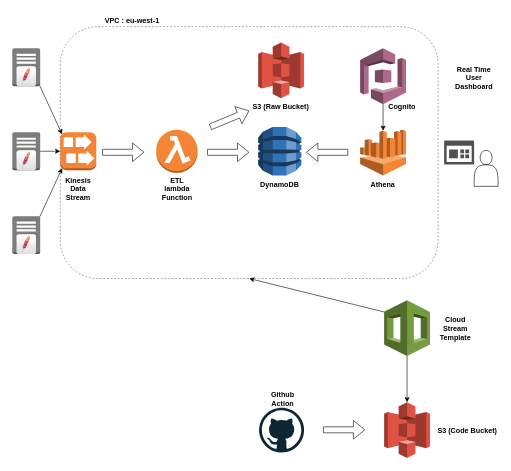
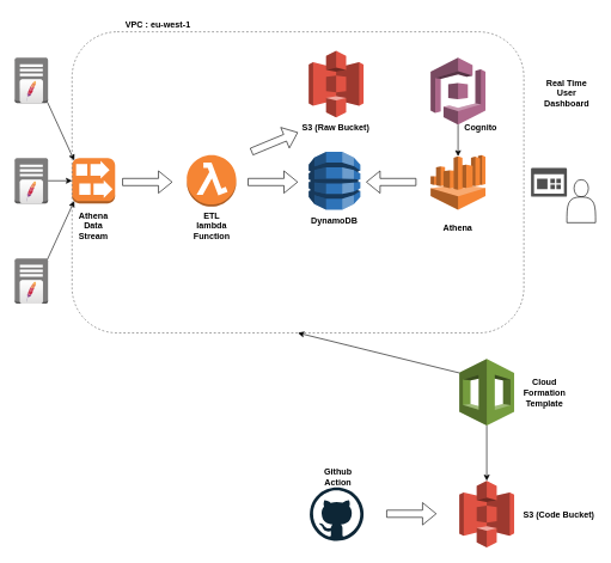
- <mxCell id="14" value="Athena" style="text;html=1;strokeColor=none;fillColor=none;align=center;verticalAlign=middle;whiteSpace=wrap;rounded=0;fontStyle=1" vertex="1" parent="1"><mxGeometry x="608.25" y="292" width="60" height="30" as="geometry" /></mxCell>
+ <mxCell id="14" value="Athena" style="text;html=1;strokeColor=none;fillColor=none;align=center;verticalAlign=middle;whiteSpace=wrap;rounded=0;fontStyle=1" vertex="1" parent="1"><mxGeometry x="608.25" y="302" width="60" height="30" as="geometry" /></mxCell>
- <mxCell id="11" value="Kinesis Data Stream" style="text;html=1;strokeColor=none;fillColor=none;align=center;verticalAlign=middle;whiteSpace=wrap;rounded=0;fontStyle=1" vertex="1" parent="1"><mxGeometry x="100" y="300" width="60" height="30" as="geometry" /></mxCell>
+ <mxCell id="11" value="Athena Data Stream" style="text;html=1;strokeColor=none;fillColor=none;align=center;verticalAlign=middle;whiteSpace=wrap;rounded=0;fontStyle=1" vertex="1" parent="1"><mxGeometry x="100" y="300" width="60" height="30" as="geometry" /></mxCell>
- <mxCell id="31" value="Cloud Stream Template" style="text;html=1;strokeColor=none;fillColor=none;align=center;verticalAlign=middle;whiteSpace=wrap;rounded=0;dashed=1;fontStyle=1" vertex="1" parent="1"><mxGeometry x="729.13" y="531.5" width="60" height="30" as="geometry" /></mxCell>
+ <mxCell id="31" value="Cloud Formation Template" style="text;html=1;strokeColor=none;fillColor=none;align=center;verticalAlign=middle;whiteSpace=wrap;rounded=0;dashed=1;fontStyle=1" vertex="1" parent="1"><mxGeometry x="729.13" y="531.5" width="60" height="30" as="geometry" /></mxCell>
